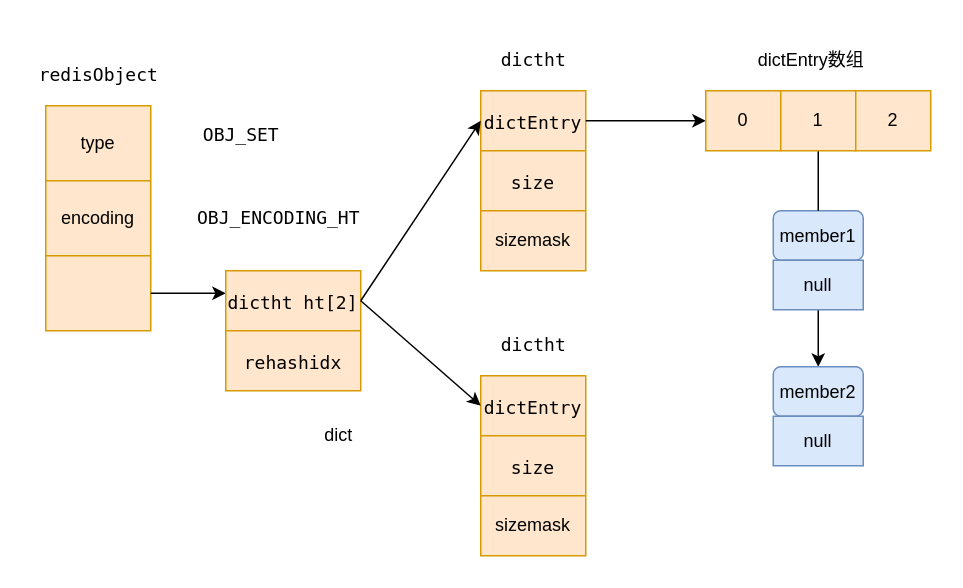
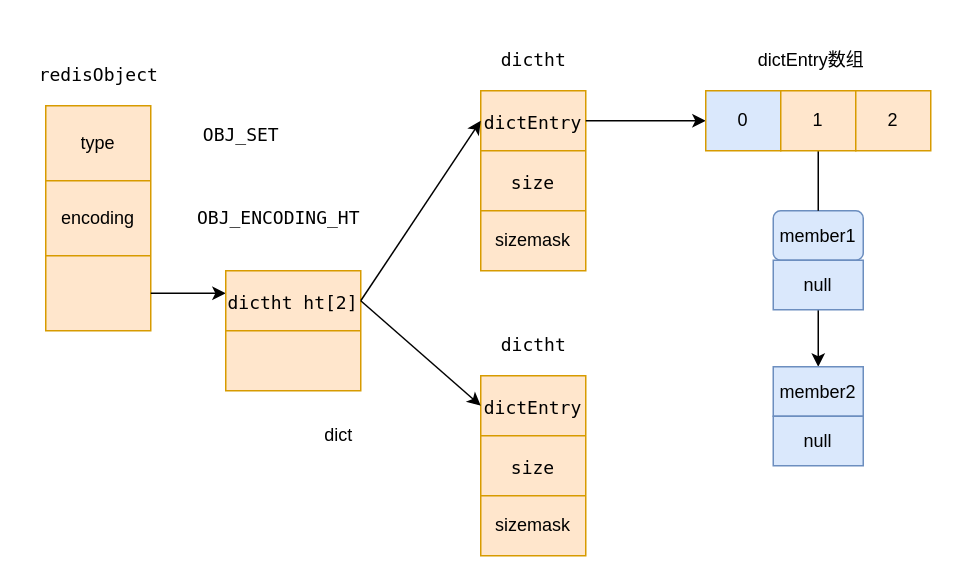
- <mxCell id="39" value="0" style="rounded=0;whiteSpace=wrap;html=1;fillColor=#ffe6cc;strokeColor=#d79b00;" parent="1" vertex="1"><mxGeometry x="470" y="60" width="50" height="40" as="geometry" /></mxCell>
+ <mxCell id="39" value="0" style="rounded=0;whiteSpace=wrap;html=1;fillColor=#dae8fc;strokeColor=#d79b00;" parent="1" vertex="1"><mxGeometry x="470" y="60" width="50" height="40" as="geometry" /></mxCell>
- <mxCell id="16" value="&lt;pre&gt;rehashidx&lt;/pre&gt;" style="shape=partialRectangle;html=1;whiteSpace=wrap;connectable=0;fillColor=none;top=0;left=0;bottom=0;right=0;overflow=hidden;pointerEvents=1;" parent="15" vertex="1"><mxGeometry width="90" height="40" as="geometry"><mxRectangle width="90" height="40" as="alternateBounds" /></mxGeometry></mxCell>
- <mxCell id="45" value="member2" style="whiteSpace=wrap;html=1;fillColor=#dae8fc;strokeColor=#6c8ebf;rounded=1;" vertex="1" parent="1"><mxGeometry x="515" y="244" width="60" height="33" as="geometry" /></mxCell>
+ <mxCell id="45" value="member2" style="rounded=0;whiteSpace=wrap;html=1;fillColor=#dae8fc;strokeColor=#6c8ebf;" vertex="1" parent="1"><mxGeometry x="515" y="244" width="60" height="33" as="geometry" /></mxCell>
